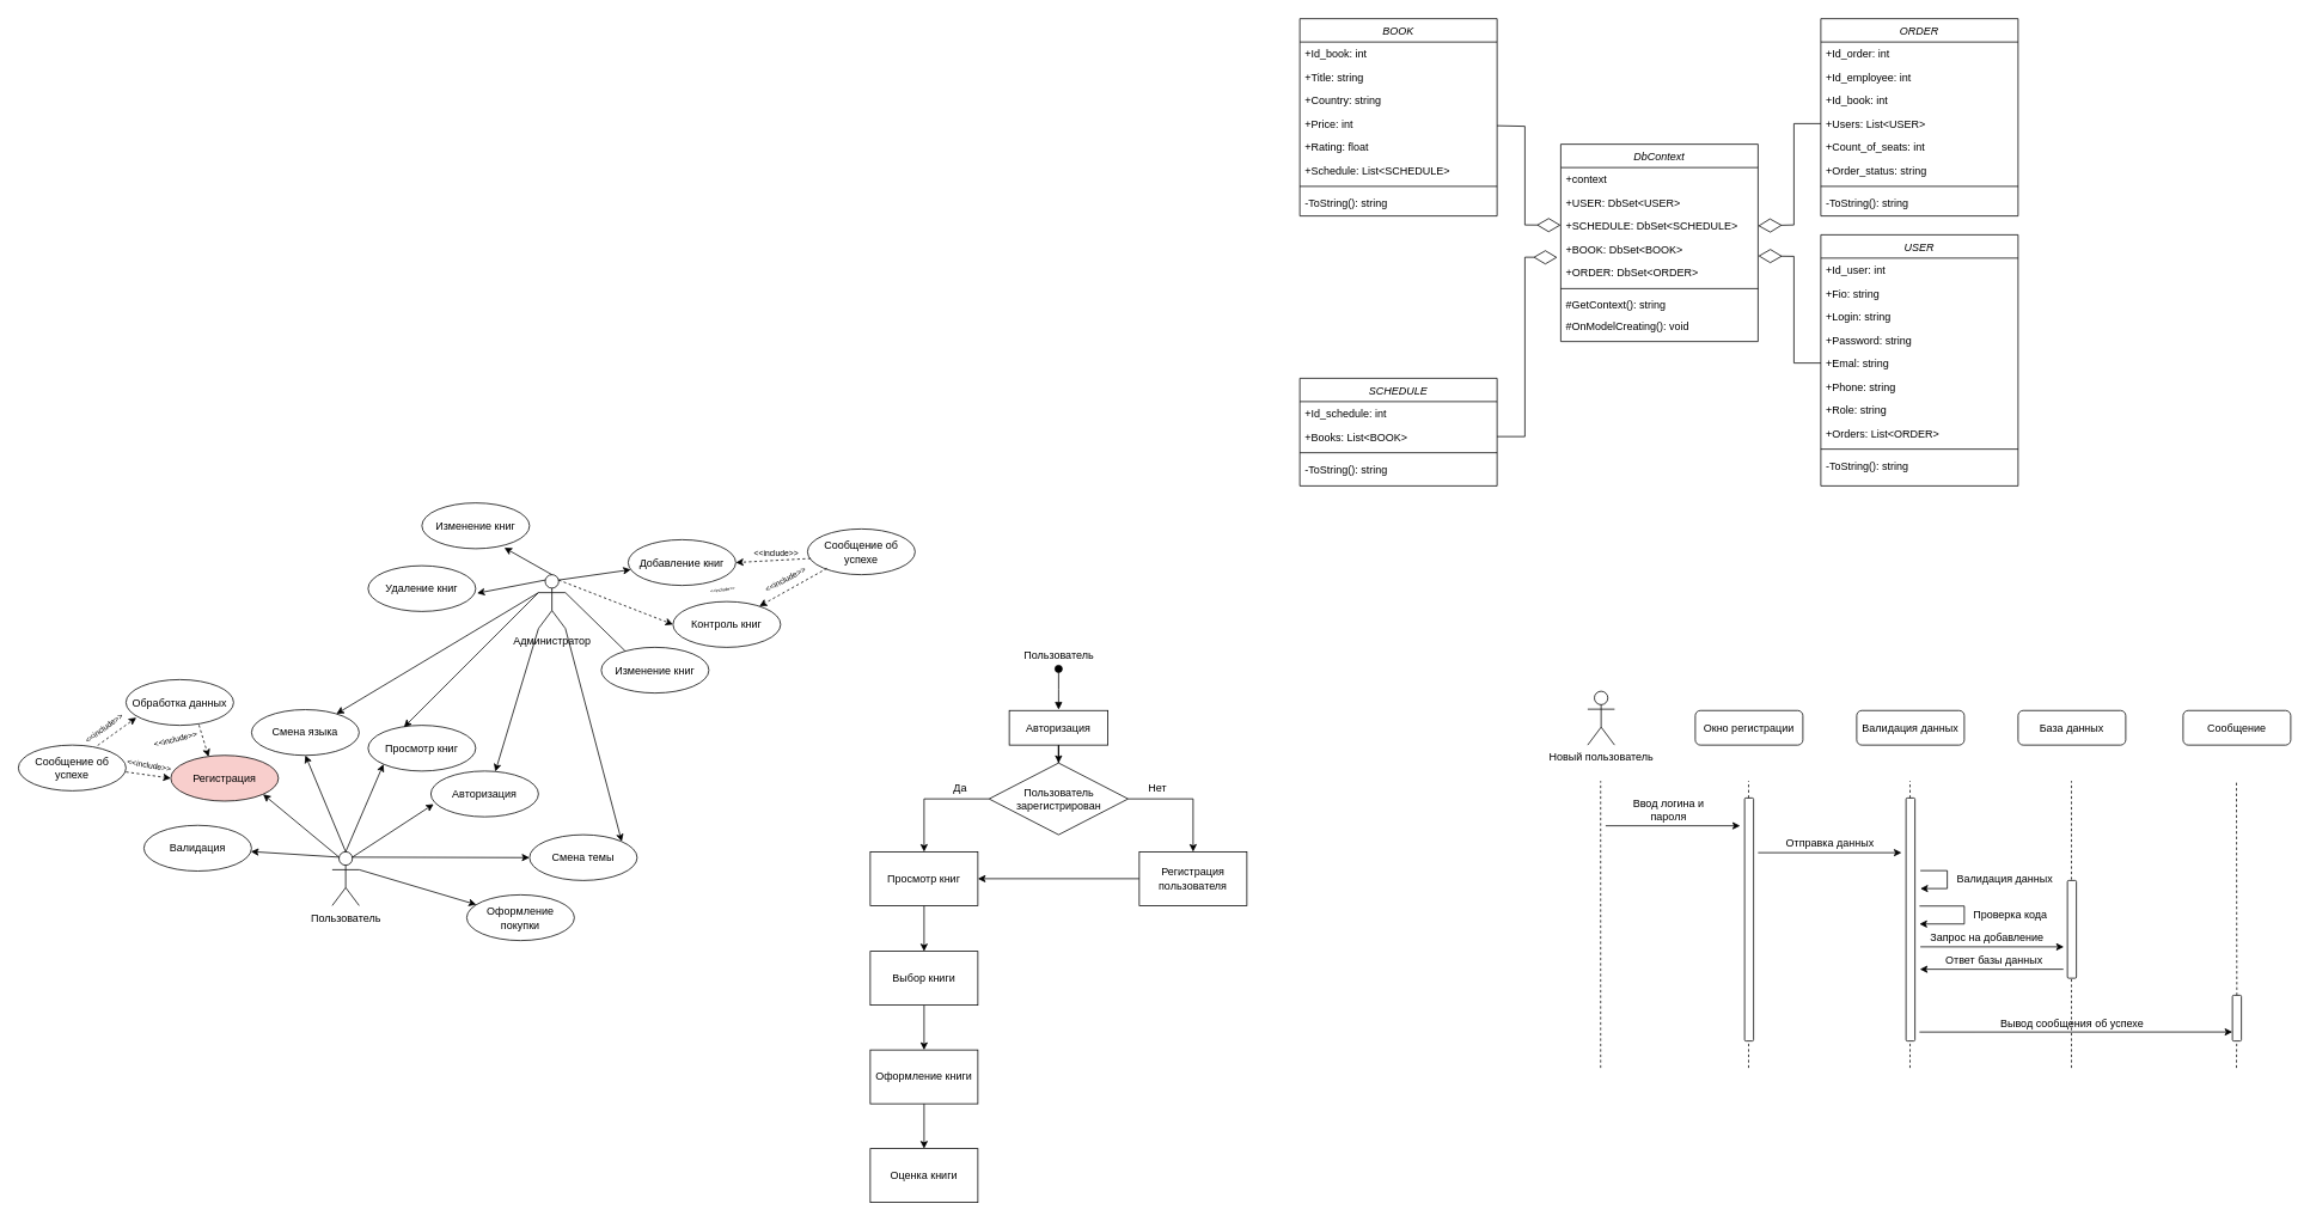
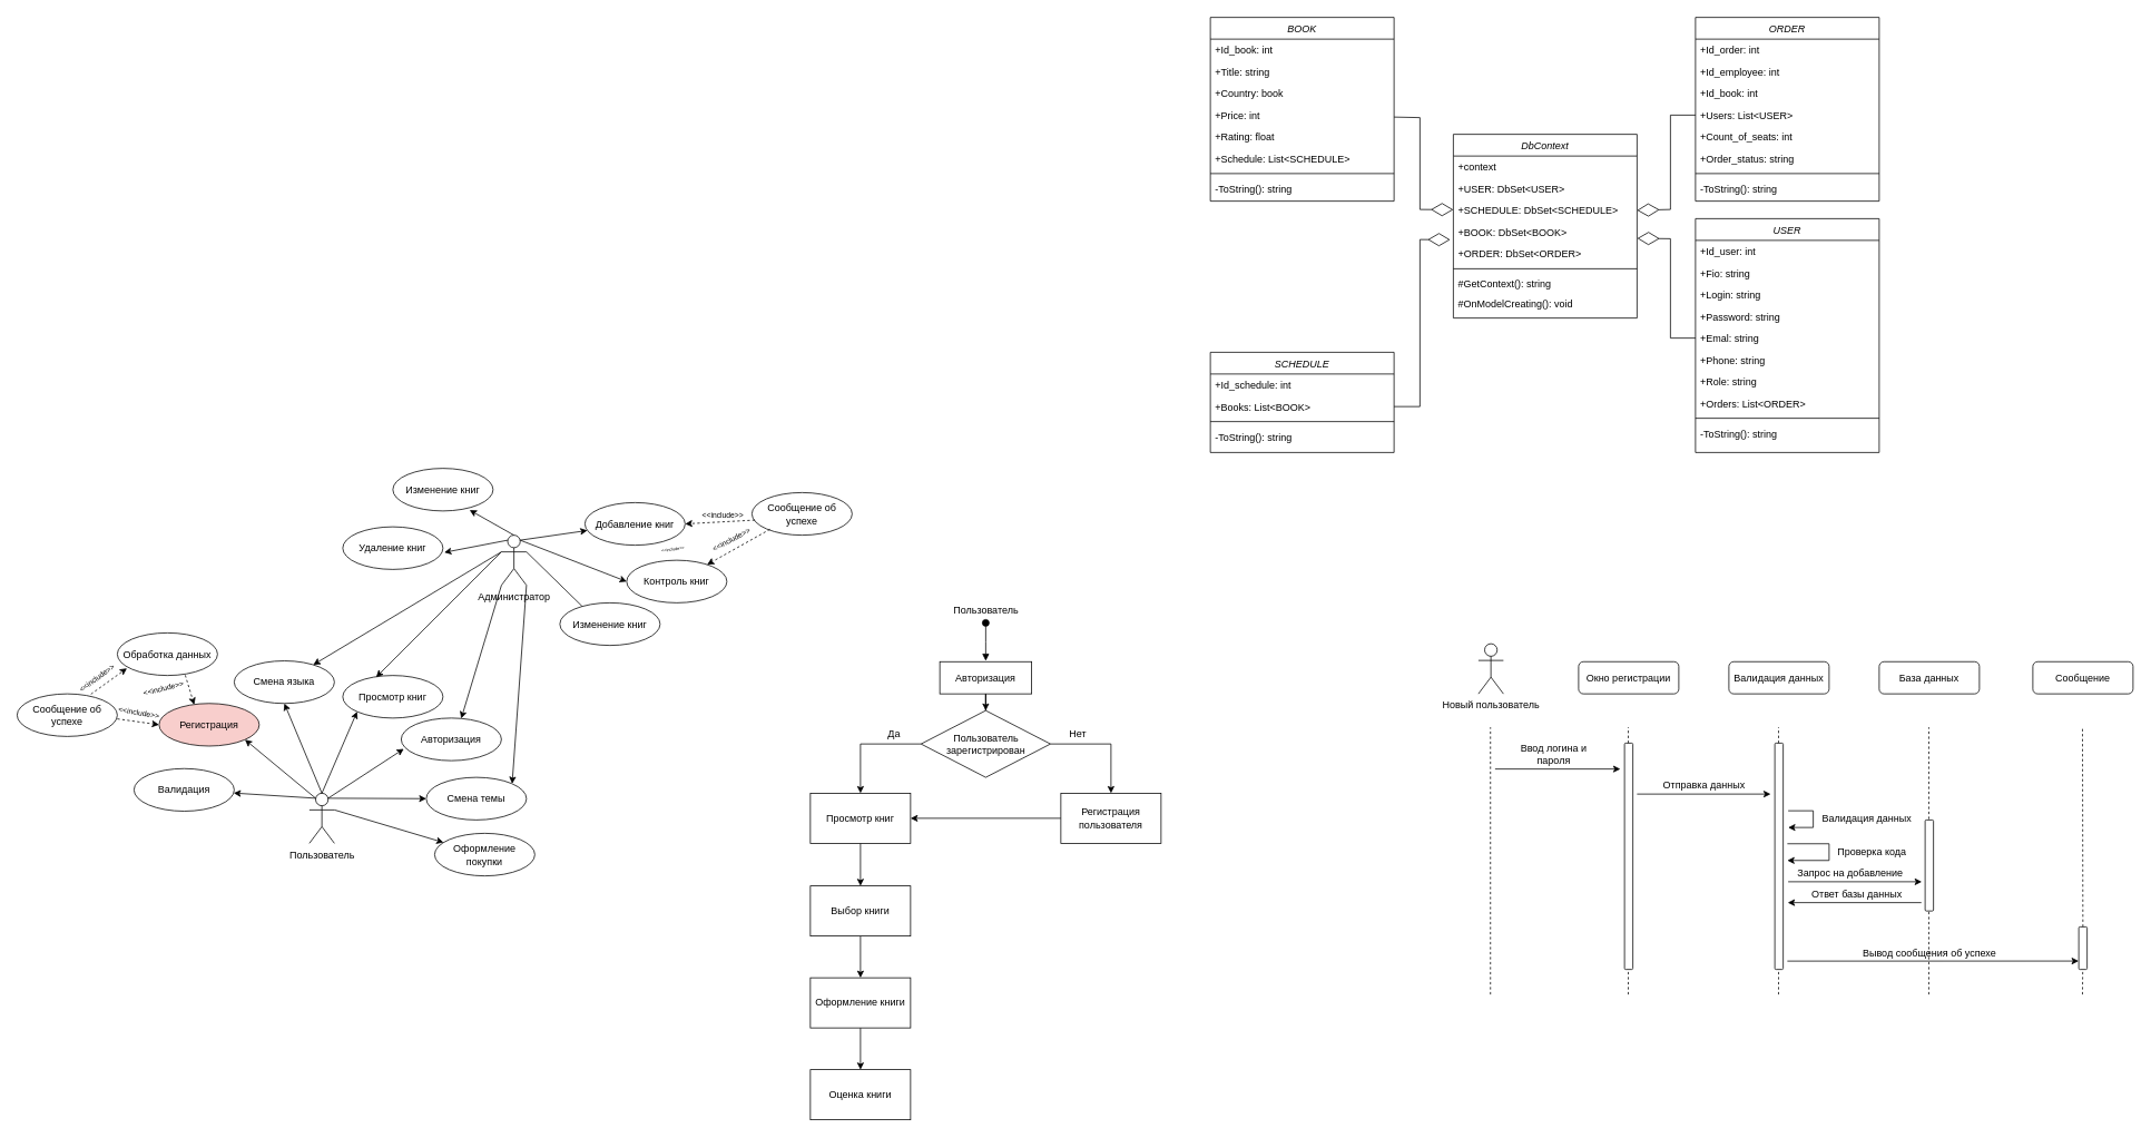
- <mxCell id="53" value="+Country: string" style="text;align=left;verticalAlign=top;spacingLeft=4;spacingRight=4;overflow=hidden;rotatable=0;points=[[0,0.5],[1,0.5]];portConstraint=eastwest;" parent="50" vertex="1"><mxGeometry y="78" width="220" height="26" as="geometry" /></mxCell>
+ <mxCell id="53" value="+Country: book" style="text;align=left;verticalAlign=top;spacingLeft=4;spacingRight=4;overflow=hidden;rotatable=0;points=[[0,0.5],[1,0.5]];portConstraint=eastwest;" parent="50" vertex="1"><mxGeometry y="78" width="220" height="26" as="geometry" /></mxCell>
- <mxCell id="111" value="" style="endArrow=classic;html=1;rounded=0;entryX=0;entryY=0.5;entryDx=0;entryDy=0;exitX=0.75;exitY=0.1;exitDx=0;exitDy=0;exitPerimeter=0;dashed=1;" parent="1" source="3" target="110" edge="1"><mxGeometry width="50" height="50" relative="1" as="geometry"><mxPoint x="700" y="750" as="sourcePoint" /><mxPoint x="750" y="700" as="targetPoint" /></mxGeometry></mxCell>
+ <mxCell id="111" value="" style="endArrow=classic;html=1;rounded=0;entryX=0;entryY=0.5;entryDx=0;entryDy=0;exitX=0.75;exitY=0.1;exitDx=0;exitDy=0;exitPerimeter=0;" parent="1" source="3" target="110" edge="1"><mxGeometry width="50" height="50" relative="1" as="geometry"><mxPoint x="700" y="750" as="sourcePoint" /><mxPoint x="750" y="700" as="targetPoint" /></mxGeometry></mxCell>
- <mxCell id="10" value="Смена темы" style="ellipse;whiteSpace=wrap;html=1;" parent="1" vertex="1"><mxGeometry x="590" y="930" width="120" height="51" as="geometry" /></mxCell>
+ <mxCell id="10" value="Смена темы" style="ellipse;whiteSpace=wrap;html=1;" parent="1" vertex="1"><mxGeometry x="510" y="930" width="120" height="51" as="geometry" /></mxCell>
